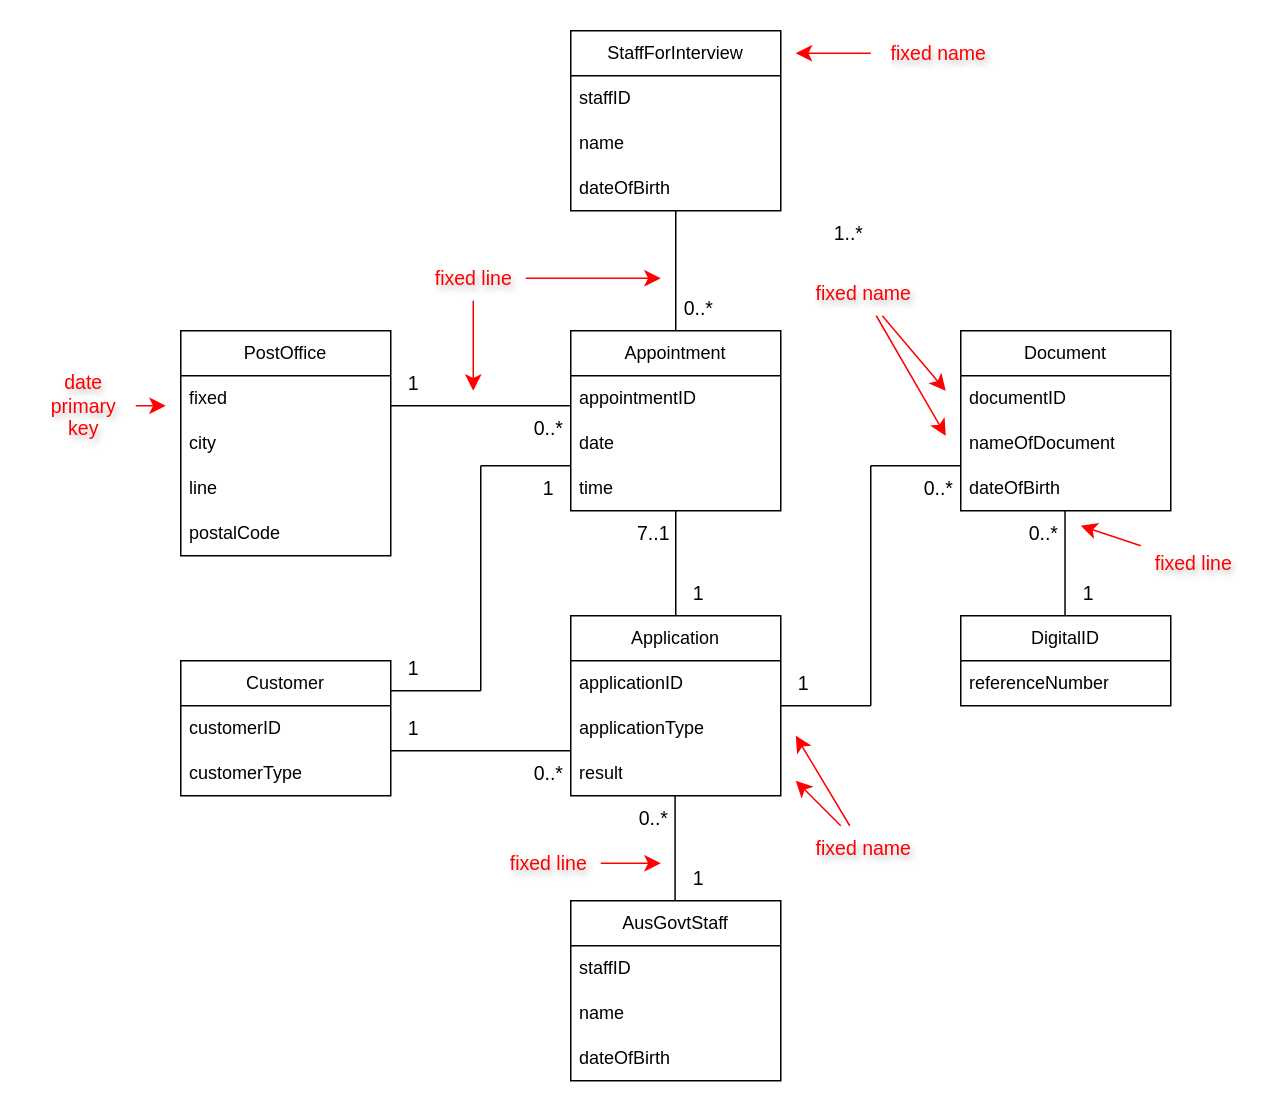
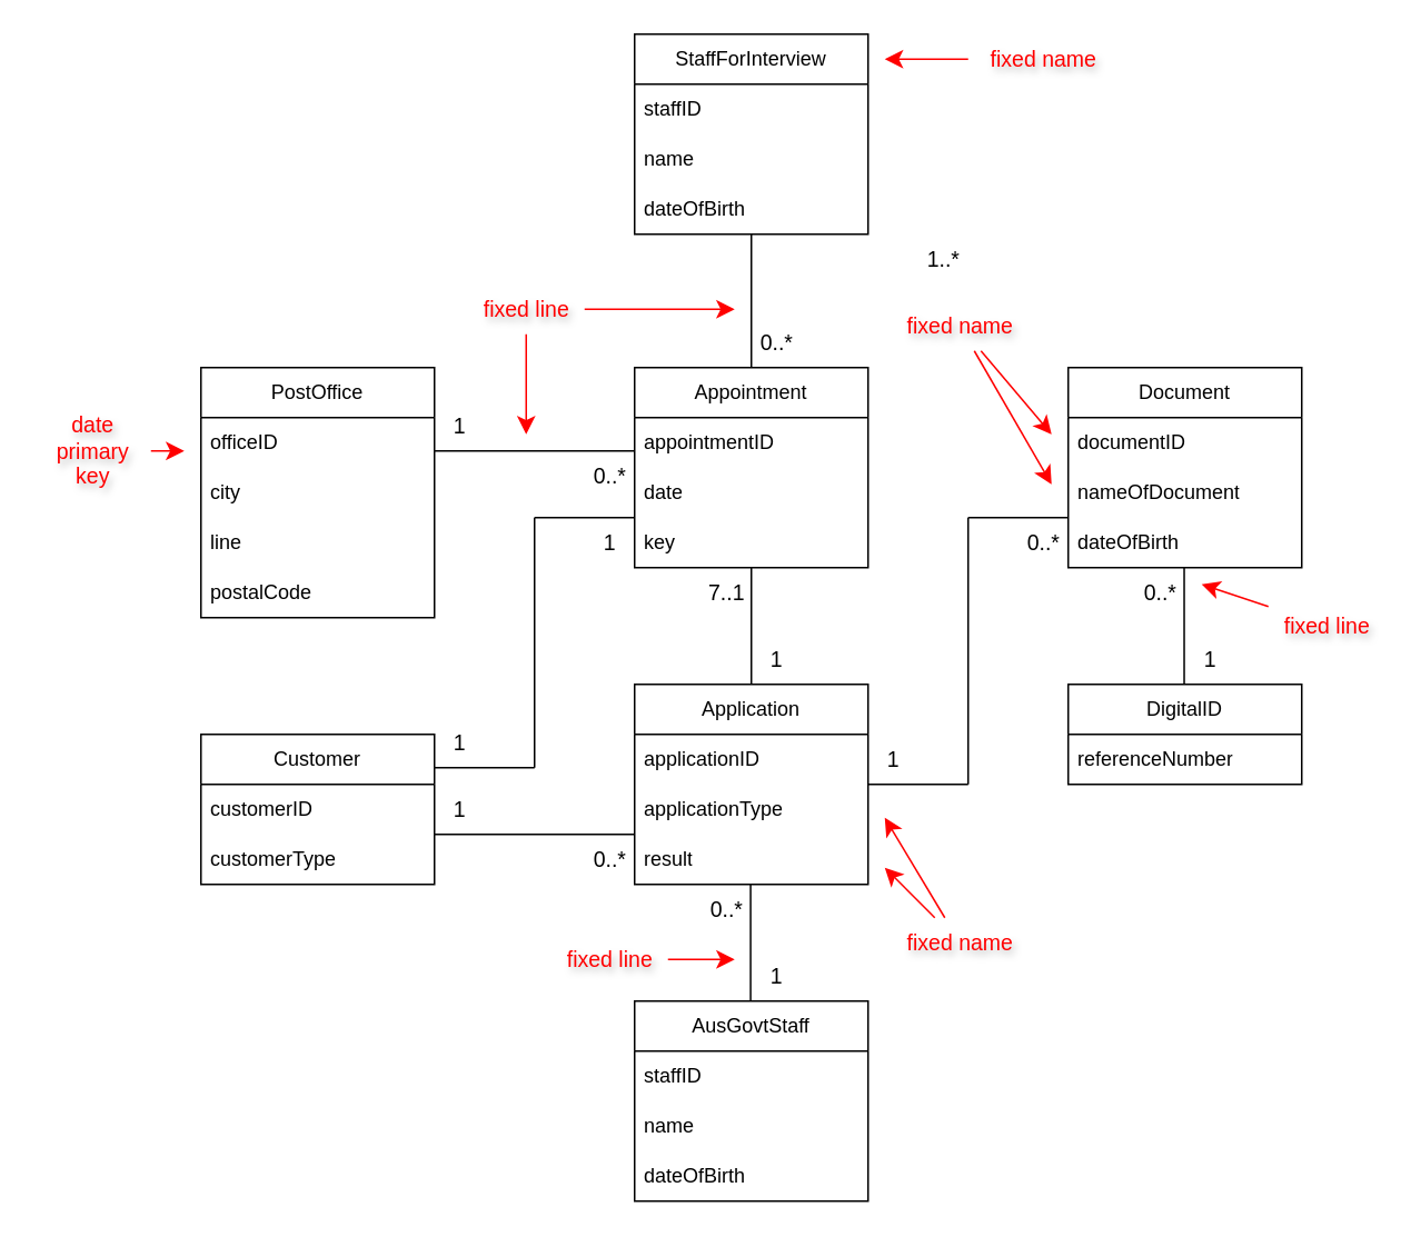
- <mxCell id="28" value="fixed" style="text;strokeColor=none;fillColor=none;align=left;verticalAlign=middle;spacingLeft=4;spacingRight=4;overflow=hidden;points=[[0,0.5],[1,0.5]];portConstraint=eastwest;rotatable=0;whiteSpace=wrap;html=1;" vertex="1" parent="27"><mxGeometry y="30" width="140" height="30" as="geometry" /></mxCell>
+ <mxCell id="28" value="officeID" style="text;strokeColor=none;fillColor=none;align=left;verticalAlign=middle;spacingLeft=4;spacingRight=4;overflow=hidden;points=[[0,0.5],[1,0.5]];portConstraint=eastwest;rotatable=0;whiteSpace=wrap;html=1;" vertex="1" parent="27"><mxGeometry y="30" width="140" height="30" as="geometry" /></mxCell>
- <mxCell id="9" value="time" style="text;strokeColor=none;fillColor=none;align=left;verticalAlign=middle;spacingLeft=4;spacingRight=4;overflow=hidden;points=[[0,0.5],[1,0.5]];portConstraint=eastwest;rotatable=0;whiteSpace=wrap;html=1;" vertex="1" parent="6"><mxGeometry y="90" width="140" height="30" as="geometry" /></mxCell>
+ <mxCell id="9" value="key" style="text;strokeColor=none;fillColor=none;align=left;verticalAlign=middle;spacingLeft=4;spacingRight=4;overflow=hidden;points=[[0,0.5],[1,0.5]];portConstraint=eastwest;rotatable=0;whiteSpace=wrap;html=1;" vertex="1" parent="6"><mxGeometry y="90" width="140" height="30" as="geometry" /></mxCell>
